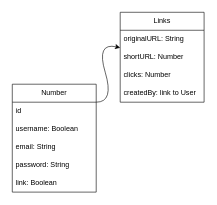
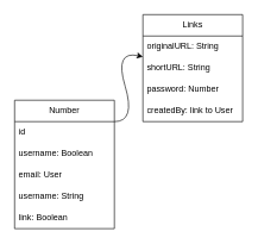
- <mxCell id="11" value="shortURL: Number" style="text;strokeColor=none;fillColor=none;align=left;verticalAlign=middle;spacingLeft=4;spacingRight=4;overflow=hidden;points=[[0,0.5],[1,0.5]];portConstraint=eastwest;rotatable=0;whiteSpace=wrap;html=1;" vertex="1" parent="9"><mxGeometry y="60" width="140" height="30" as="geometry" /></mxCell>
+ <mxCell id="11" value="shortURL: String" style="text;strokeColor=none;fillColor=none;align=left;verticalAlign=middle;spacingLeft=4;spacingRight=4;overflow=hidden;points=[[0,0.5],[1,0.5]];portConstraint=eastwest;rotatable=0;whiteSpace=wrap;html=1;" vertex="1" parent="9"><mxGeometry y="60" width="140" height="30" as="geometry" /></mxCell>
- <mxCell id="12" value="clicks: Number" style="text;strokeColor=none;fillColor=none;align=left;verticalAlign=middle;spacingLeft=4;spacingRight=4;overflow=hidden;points=[[0,0.5],[1,0.5]];portConstraint=eastwest;rotatable=0;whiteSpace=wrap;html=1;" vertex="1" parent="9"><mxGeometry y="90" width="140" height="30" as="geometry" /></mxCell>
+ <mxCell id="12" value="password: Number" style="text;strokeColor=none;fillColor=none;align=left;verticalAlign=middle;spacingLeft=4;spacingRight=4;overflow=hidden;points=[[0,0.5],[1,0.5]];portConstraint=eastwest;rotatable=0;whiteSpace=wrap;html=1;" vertex="1" parent="9"><mxGeometry y="90" width="140" height="30" as="geometry" /></mxCell>
- <mxCell id="5" value="email: String" style="text;strokeColor=none;fillColor=none;align=left;verticalAlign=middle;spacingLeft=4;spacingRight=4;overflow=hidden;points=[[0,0.5],[1,0.5]];portConstraint=eastwest;rotatable=0;whiteSpace=wrap;html=1;" vertex="1" parent="2"><mxGeometry y="90" width="140" height="30" as="geometry" /></mxCell>
+ <mxCell id="5" value="email: User" style="text;strokeColor=none;fillColor=none;align=left;verticalAlign=middle;spacingLeft=4;spacingRight=4;overflow=hidden;points=[[0,0.5],[1,0.5]];portConstraint=eastwest;rotatable=0;whiteSpace=wrap;html=1;" vertex="1" parent="2"><mxGeometry y="90" width="140" height="30" as="geometry" /></mxCell>
- <mxCell id="6" value="password: String" style="text;strokeColor=none;fillColor=none;align=left;verticalAlign=middle;spacingLeft=4;spacingRight=4;overflow=hidden;points=[[0,0.5],[1,0.5]];portConstraint=eastwest;rotatable=0;whiteSpace=wrap;html=1;" vertex="1" parent="2"><mxGeometry y="120" width="140" height="30" as="geometry" /></mxCell>
+ <mxCell id="6" value="username: String" style="text;strokeColor=none;fillColor=none;align=left;verticalAlign=middle;spacingLeft=4;spacingRight=4;overflow=hidden;points=[[0,0.5],[1,0.5]];portConstraint=eastwest;rotatable=0;whiteSpace=wrap;html=1;" vertex="1" parent="2"><mxGeometry y="120" width="140" height="30" as="geometry" /></mxCell>
